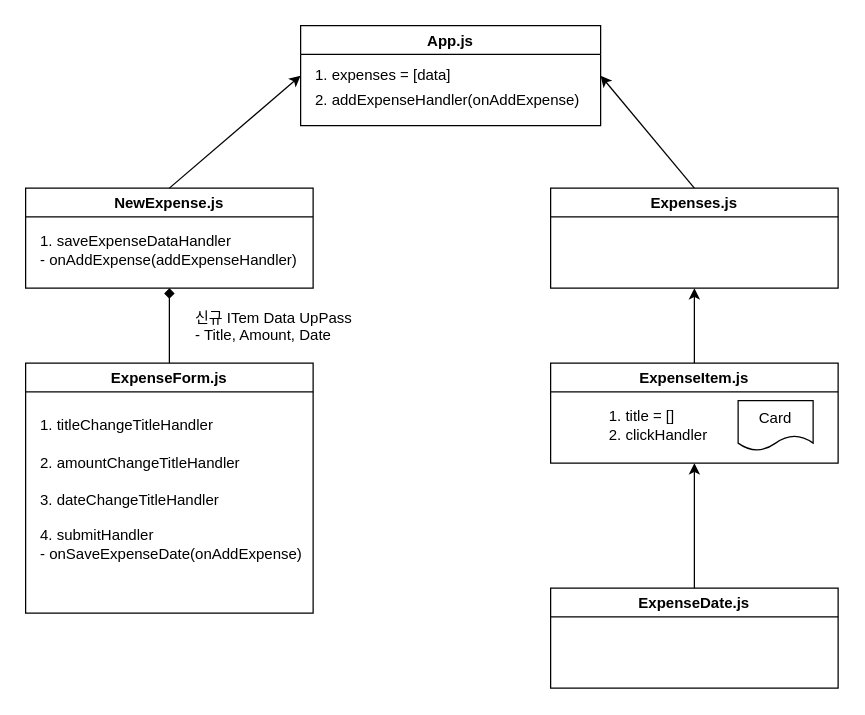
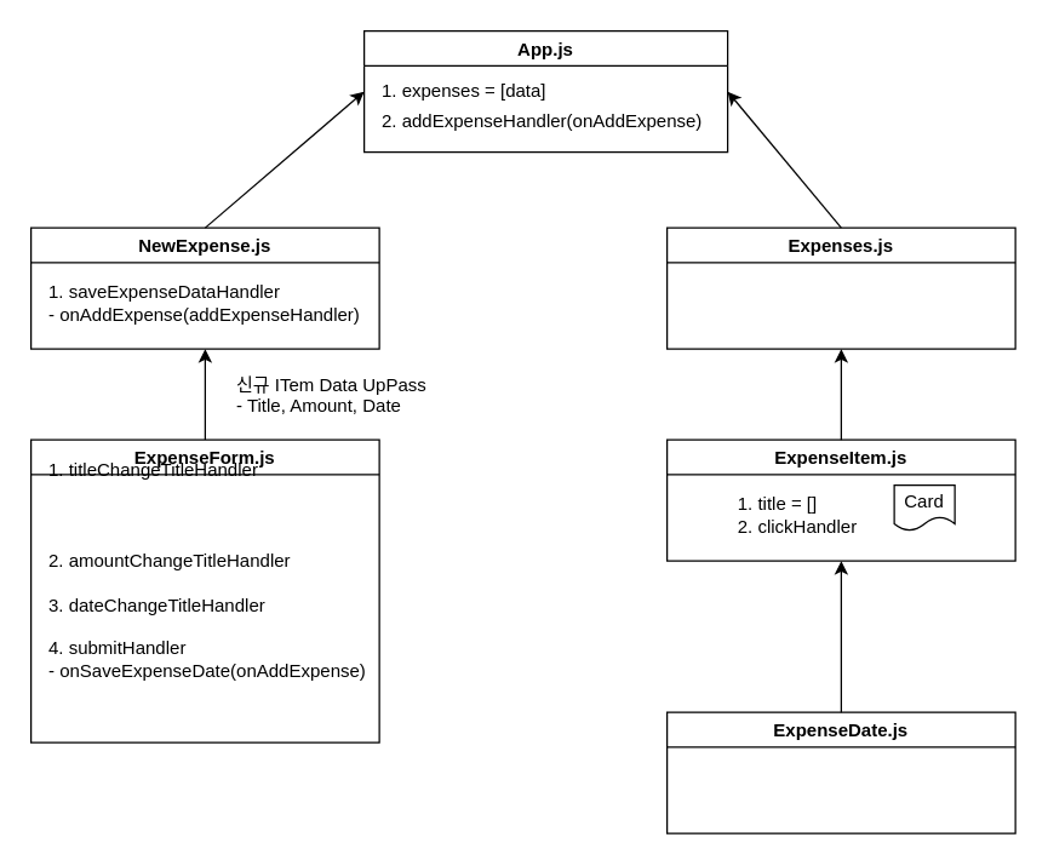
- <mxCell id="2" value="" style="endArrow=diamond;html=1;rounded=0;exitX=0.5;exitY=0;exitDx=0;exitDy=0;entryX=0.5;entryY=1;entryDx=0;entryDy=0;" edge="1" parent="1" source="3" target="8"><mxGeometry width="50" height="50" relative="1" as="geometry"><mxPoint x="180" y="300" as="sourcePoint" /><mxPoint x="180" y="250" as="targetPoint" /></mxGeometry></mxCell>
+ <mxCell id="2" value="" style="endArrow=classic;html=1;rounded=0;exitX=0.5;exitY=0;exitDx=0;exitDy=0;entryX=0.5;entryY=1;entryDx=0;entryDy=0;" edge="1" parent="1" source="3" target="8"><mxGeometry width="50" height="50" relative="1" as="geometry"><mxPoint x="180" y="300" as="sourcePoint" /><mxPoint x="180" y="250" as="targetPoint" /></mxGeometry></mxCell>
- <mxCell id="4" value="1. titleChangeTitleHandler" style="text;html=1;align=left;verticalAlign=middle;resizable=0;points=[];autosize=1;strokeColor=none;fillColor=none;" vertex="1" parent="3"><mxGeometry x="10" y="40" width="150" height="20" as="geometry" /></mxCell>
+ <mxCell id="4" value="1. titleChangeTitleHandler" style="text;html=1;align=left;verticalAlign=middle;resizable=0;points=[];autosize=1;strokeColor=none;fillColor=none;" vertex="1" parent="3"><mxGeometry x="10" y="10" width="150" height="20" as="geometry" /></mxCell>
- <mxCell id="16" value="Card" style="shape=document;whiteSpace=wrap;html=1;boundedLbl=1;" vertex="1" parent="14"><mxGeometry x="150" y="30" width="60" height="40" as="geometry" /></mxCell>
+ <mxCell id="16" value="Card" style="shape=document;whiteSpace=wrap;html=1;boundedLbl=1;" vertex="1" parent="14"><mxGeometry x="150" y="30" width="40" height="30" as="geometry" /></mxCell>
